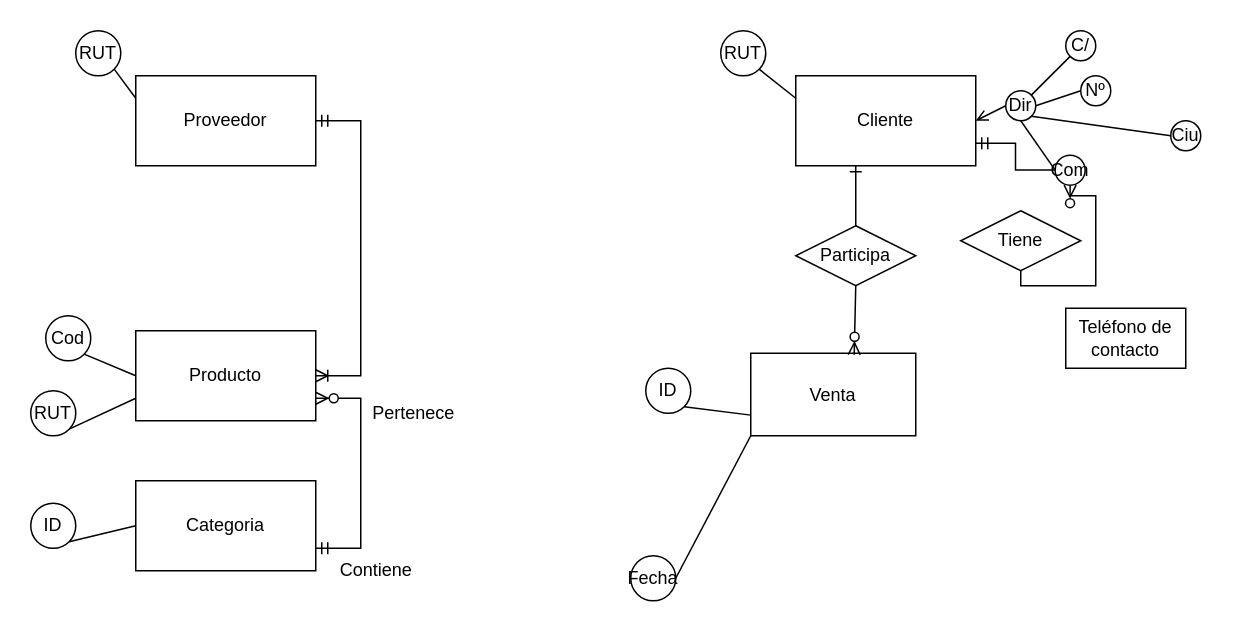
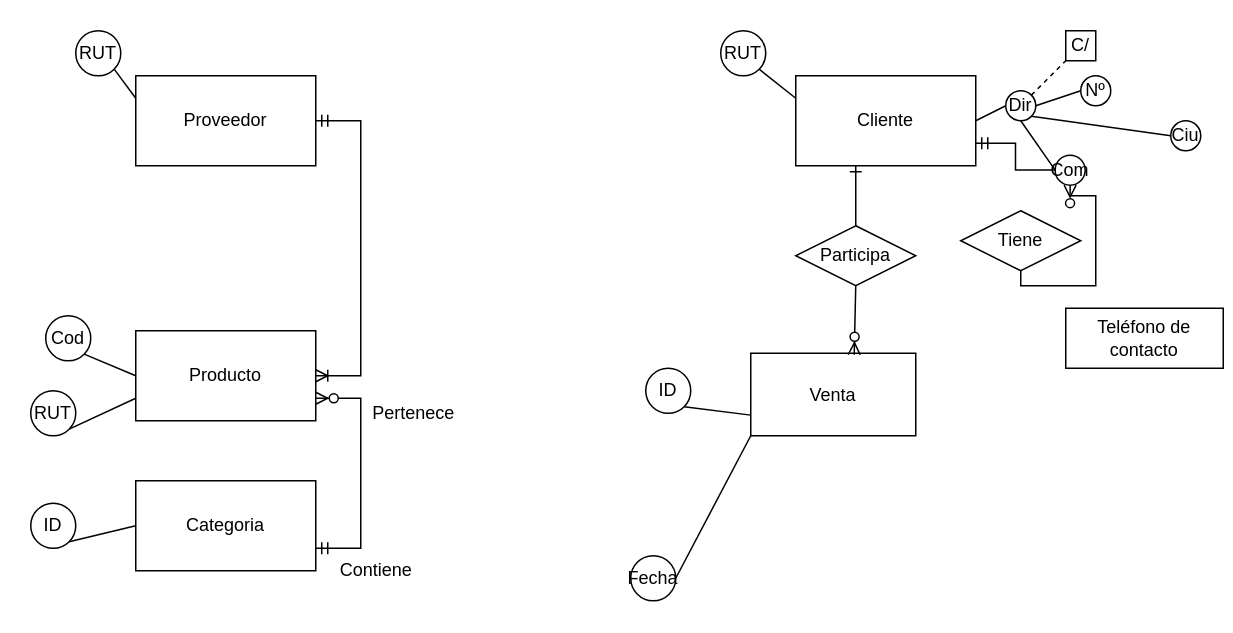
- <mxCell id="12" value="C/" style="ellipse;whiteSpace=wrap;html=1;aspect=fixed;" vertex="1" parent="1"><mxGeometry x="710" y="20" width="20" height="20" as="geometry" /></mxCell>
+ <mxCell id="12" value="C/" style="whiteSpace=wrap;html=1;aspect=fixed;rounded=0;" vertex="1" parent="1"><mxGeometry x="710" y="20" width="20" height="20" as="geometry" /></mxCell>
- <mxCell id="11" value="" style="endArrow=none;html=1;rounded=0;exitX=1;exitY=0;exitDx=0;exitDy=0;entryX=0;entryY=1;entryDx=0;entryDy=0;" edge="1" parent="1" source="9" target="12"><mxGeometry width="50" height="50" relative="1" as="geometry"><mxPoint x="680" y="60" as="sourcePoint" /><mxPoint x="710" y="30" as="targetPoint" /></mxGeometry></mxCell>
+ <mxCell id="11" value="" style="endArrow=none;html=1;rounded=0;exitX=1;exitY=0;exitDx=0;exitDy=0;entryX=0;entryY=1;entryDx=0;entryDy=0;dashed=1;" edge="1" parent="1" source="9" target="12"><mxGeometry width="50" height="50" relative="1" as="geometry"><mxPoint x="680" y="60" as="sourcePoint" /><mxPoint x="710" y="30" as="targetPoint" /></mxGeometry></mxCell>
- <mxCell id="10" value="" style="endArrow=open;html=1;rounded=0;exitX=0;exitY=0.5;exitDx=0;exitDy=0;entryX=1;entryY=0.5;entryDx=0;entryDy=0;" edge="1" parent="1" source="9" target="3"><mxGeometry width="50" height="50" relative="1" as="geometry"><mxPoint x="350" y="280" as="sourcePoint" /><mxPoint x="400" y="230" as="targetPoint" /></mxGeometry></mxCell>
+ <mxCell id="10" value="" style="endArrow=none;html=1;rounded=0;exitX=0;exitY=0.5;exitDx=0;exitDy=0;entryX=1;entryY=0.5;entryDx=0;entryDy=0;" edge="1" parent="1" source="9" target="3"><mxGeometry width="50" height="50" relative="1" as="geometry"><mxPoint x="350" y="280" as="sourcePoint" /><mxPoint x="400" y="230" as="targetPoint" /></mxGeometry></mxCell>
- <mxCell id="17" value="Teléfono de contacto" style="rounded=0;whiteSpace=wrap;html=1;" vertex="1" parent="1"><mxGeometry x="710" y="205" width="80" height="40" as="geometry" /></mxCell>
+ <mxCell id="17" value="Teléfono de contacto" style="rounded=0;whiteSpace=wrap;html=1;" vertex="1" parent="1"><mxGeometry x="710" y="205" width="105" height="40" as="geometry" /></mxCell>
